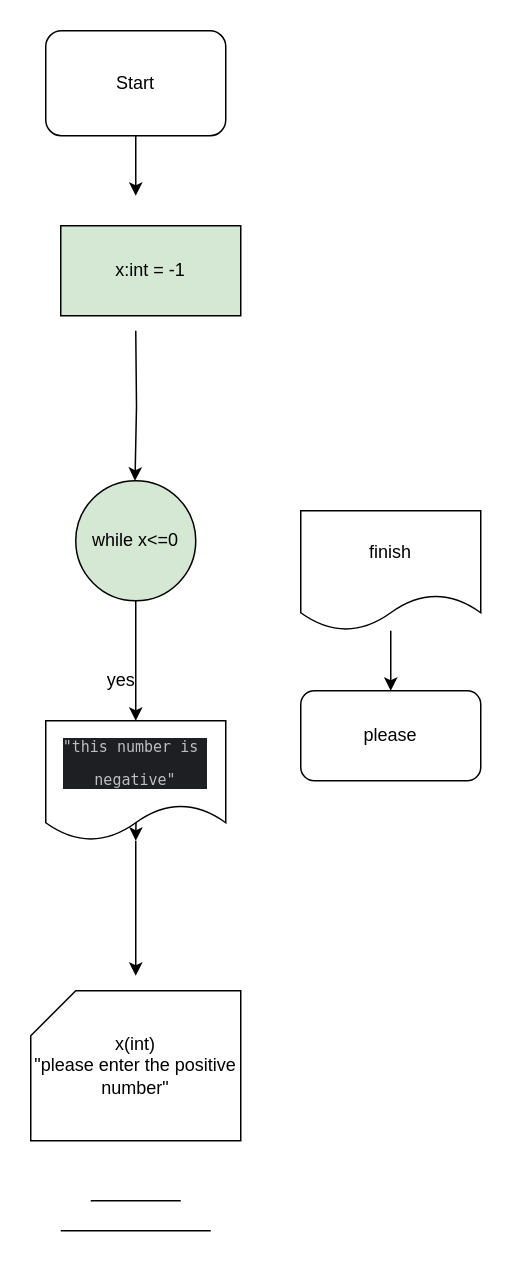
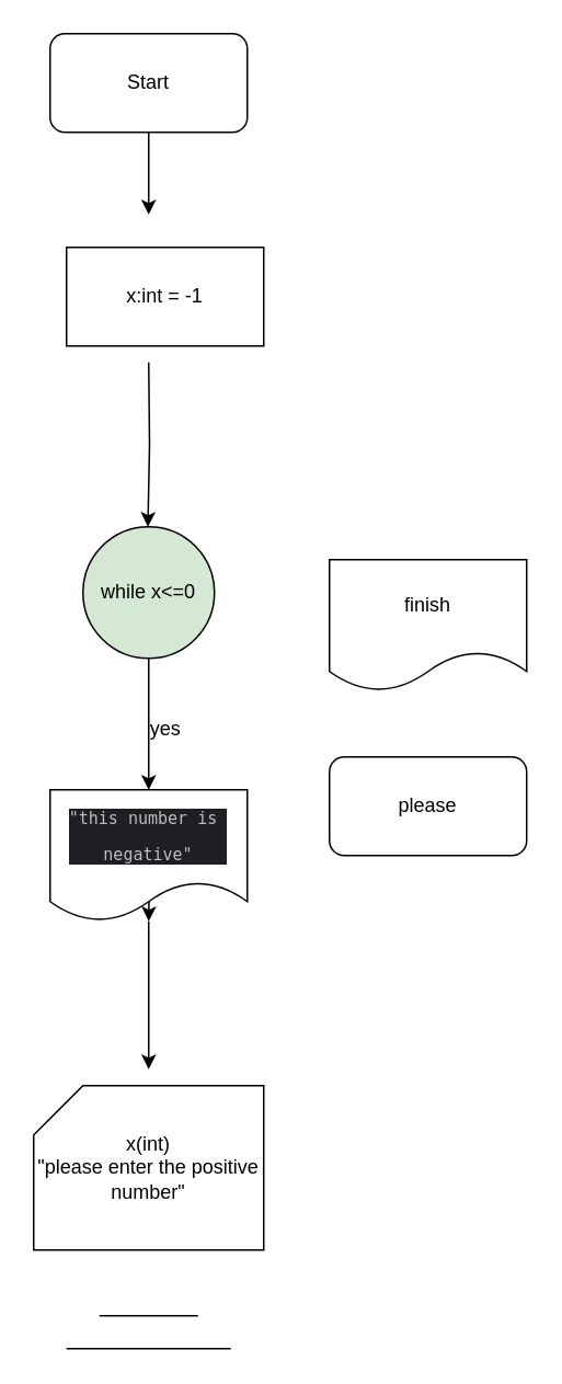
- <mxCell id="3" value="Start" style="rounded=1;whiteSpace=wrap;html=1;" parent="1" vertex="1"><mxGeometry x="30" y="20" width="120" height="70" as="geometry" /></mxCell>
+ <mxCell id="3" value="Start" style="rounded=1;whiteSpace=wrap;html=1;" parent="1" vertex="1"><mxGeometry x="30" y="20" width="120" height="60" as="geometry" /></mxCell>
- <mxCell id="18" value="x:int = -1" style="rounded=0;whiteSpace=wrap;html=1;fillColor=#d5e8d4;" vertex="1" parent="1"><mxGeometry x="40" y="150" width="120" height="60" as="geometry" /></mxCell>
+ <mxCell id="18" value="x:int = -1" style="rounded=0;whiteSpace=wrap;html=1;" vertex="1" parent="1"><mxGeometry x="40" y="150" width="120" height="60" as="geometry" /></mxCell>
- <mxCell id="13" value="" style="edgeStyle=orthogonalEdgeStyle;rounded=0;orthogonalLoop=1;jettySize=auto;html=1;" parent="1" source="14" target="15" edge="1"><mxGeometry relative="1" as="geometry" /></mxCell>
- <mxCell id="17" value="yes" style="text;html=1;align=center;verticalAlign=middle;resizable=0;points=[];autosize=1;strokeColor=none;fillColor=none;" parent="1" vertex="1"><mxGeometry x="60" y="438" width="40" height="30" as="geometry" /></mxCell>
+ <mxCell id="17" value="yes" style="text;html=1;align=center;verticalAlign=middle;resizable=0;points=[];autosize=1;strokeColor=none;fillColor=none;" parent="1" vertex="1"><mxGeometry x="80" y="428" width="40" height="30" as="geometry" /></mxCell>
